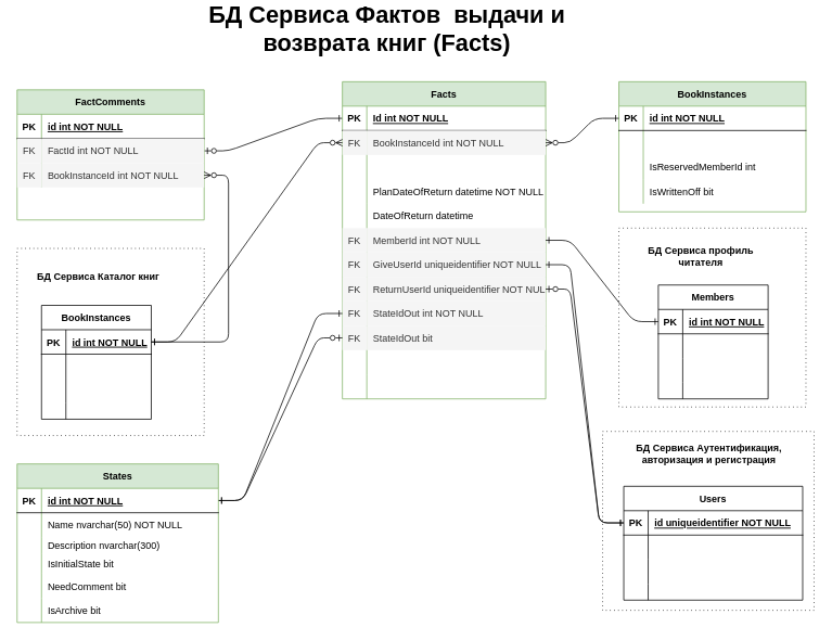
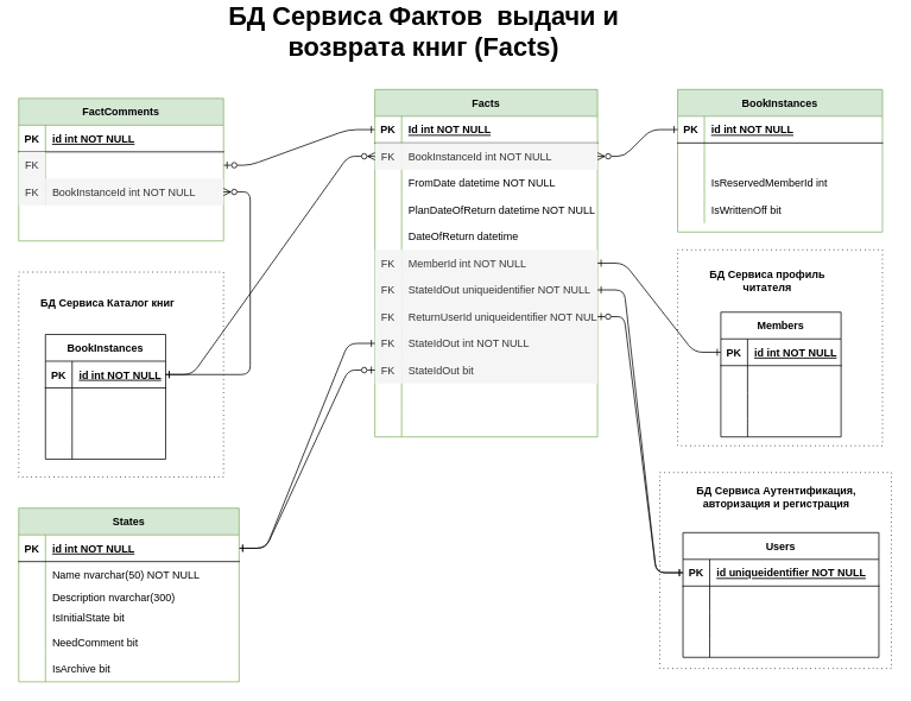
- <mxCell id="50" value="FactId int NOT NULL" style="shape=partialRectangle;overflow=hidden;connectable=0;fillColor=#f5f5f5;top=0;left=0;bottom=0;right=0;align=left;spacingLeft=6;fontColor=#333333;strokeColor=#666666;" parent="48" vertex="1"><mxGeometry x="30" width="200" height="30" as="geometry"><mxRectangle width="200" height="30" as="alternateBounds" /></mxGeometry></mxCell>
+ <mxCell id="16" value="FromDate datetime NOT NULL" style="shape=partialRectangle;overflow=hidden;connectable=0;fillColor=none;top=0;left=0;bottom=0;right=0;align=left;spacingLeft=6;" parent="14" vertex="1"><mxGeometry x="30" width="220" height="30" as="geometry"><mxRectangle width="220" height="30" as="alternateBounds" /></mxGeometry></mxCell>
- <mxCell id="28" value="GiveUserId uniqueidentifier NOT NULL" style="shape=partialRectangle;overflow=hidden;connectable=0;fillColor=#f5f5f5;top=0;left=0;bottom=0;right=0;align=left;spacingLeft=6;fontColor=#333333;strokeColor=#666666;" parent="26" vertex="1"><mxGeometry x="30" width="220" height="30" as="geometry"><mxRectangle width="220" height="30" as="alternateBounds" /></mxGeometry></mxCell>
+ <mxCell id="28" value="StateIdOut uniqueidentifier NOT NULL" style="shape=partialRectangle;overflow=hidden;connectable=0;fillColor=#f5f5f5;top=0;left=0;bottom=0;right=0;align=left;spacingLeft=6;fontColor=#333333;strokeColor=#666666;" parent="26" vertex="1"><mxGeometry x="30" width="220" height="30" as="geometry"><mxRectangle width="220" height="30" as="alternateBounds" /></mxGeometry></mxCell>
